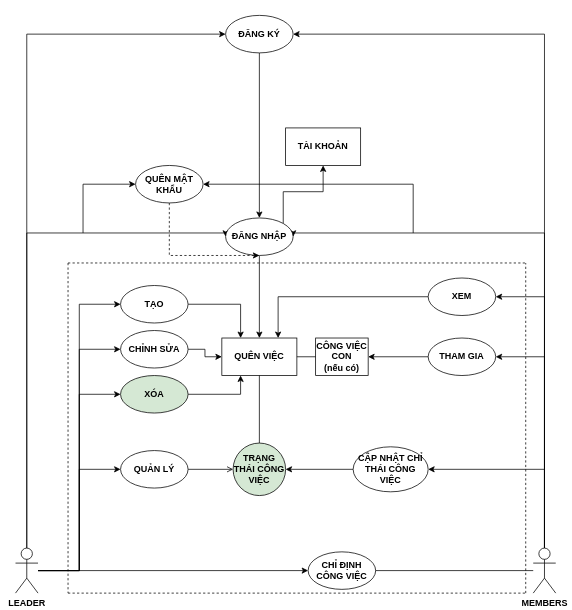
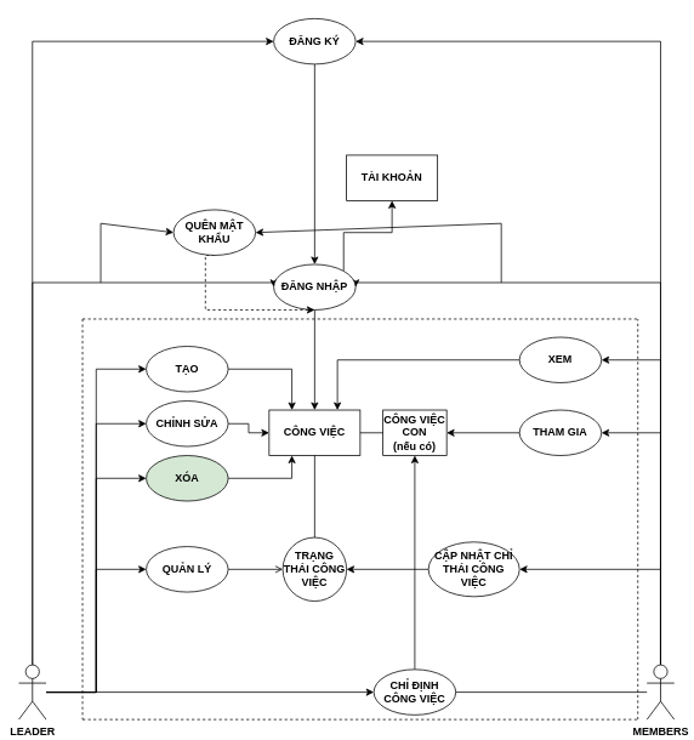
- <mxCell id="50" value="&lt;b&gt;QUÊN MẬT KHẨU&lt;/b&gt;" style="ellipse;whiteSpace=wrap;html=1;" vertex="1" parent="1"><mxGeometry x="180" y="220" width="90" height="50" as="geometry" /></mxCell>
+ <mxCell id="50" value="&lt;b&gt;QUÊN MẬT KHẨU&lt;/b&gt;" style="ellipse;whiteSpace=wrap;html=1;" vertex="1" parent="1"><mxGeometry x="190" y="230" width="90" height="50" as="geometry" /></mxCell>
- <mxCell id="21" value="&lt;b&gt;QUÊN VIỆC&lt;/b&gt;" style="rounded=0;whiteSpace=wrap;html=1;" parent="1" vertex="1"><mxGeometry x="295" y="450" width="100" height="50" as="geometry" /></mxCell>
+ <mxCell id="21" value="&lt;b&gt;CÔNG VIỆC&lt;/b&gt;" style="rounded=0;whiteSpace=wrap;html=1;" parent="1" vertex="1"><mxGeometry x="295" y="450" width="100" height="50" as="geometry" /></mxCell>
+ <mxCell id="39" style="edgeStyle=orthogonalEdgeStyle;rounded=0;orthogonalLoop=1;jettySize=auto;html=1;entryX=0.5;entryY=1;entryDx=0;entryDy=0;" parent="1" source="40" target="28" edge="1"><mxGeometry relative="1" as="geometry" /></mxCell>
- <mxCell id="29" value="TRẠNG THÁI CÔNG VIỆC" style="ellipse;whiteSpace=wrap;html=1;aspect=fixed;fontStyle=1;fillColor=#d5e8d4;" parent="1" vertex="1"><mxGeometry x="310" y="590" width="70" height="70" as="geometry" /></mxCell>
+ <mxCell id="29" value="TRẠNG THÁI CÔNG VIỆC" style="ellipse;whiteSpace=wrap;html=1;aspect=fixed;fontStyle=1" parent="1" vertex="1"><mxGeometry x="310" y="590" width="70" height="70" as="geometry" /></mxCell>
